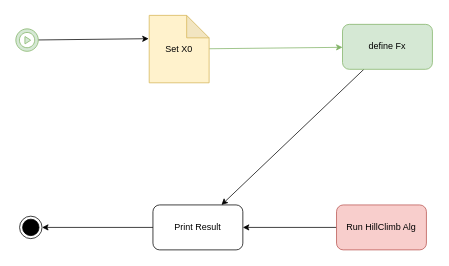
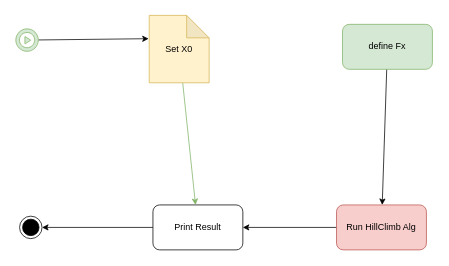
- <mxCell id="2" style="edgeStyle=none;rounded=0;orthogonalLoop=1;jettySize=auto;html=1;fillColor=#d5e8d4;strokeColor=#82b366;" edge="1" parent="1" source="3" target="8"><mxGeometry relative="1" as="geometry" /></mxCell>
+ <mxCell id="2" style="edgeStyle=none;rounded=0;orthogonalLoop=1;jettySize=auto;html=1;fillColor=#d5e8d4;strokeColor=#82b366;" edge="1" parent="1" source="3" target="12"><mxGeometry relative="1" as="geometry" /></mxCell>
- <mxCell id="7" style="edgeStyle=none;rounded=0;orthogonalLoop=1;jettySize=auto;html=1;" edge="1" parent="1" source="8" target="12"><mxGeometry relative="1" as="geometry" /></mxCell>
+ <mxCell id="7" style="edgeStyle=none;rounded=0;orthogonalLoop=1;jettySize=auto;html=1;" edge="1" parent="1" source="8" target="10"><mxGeometry relative="1" as="geometry" /></mxCell>
